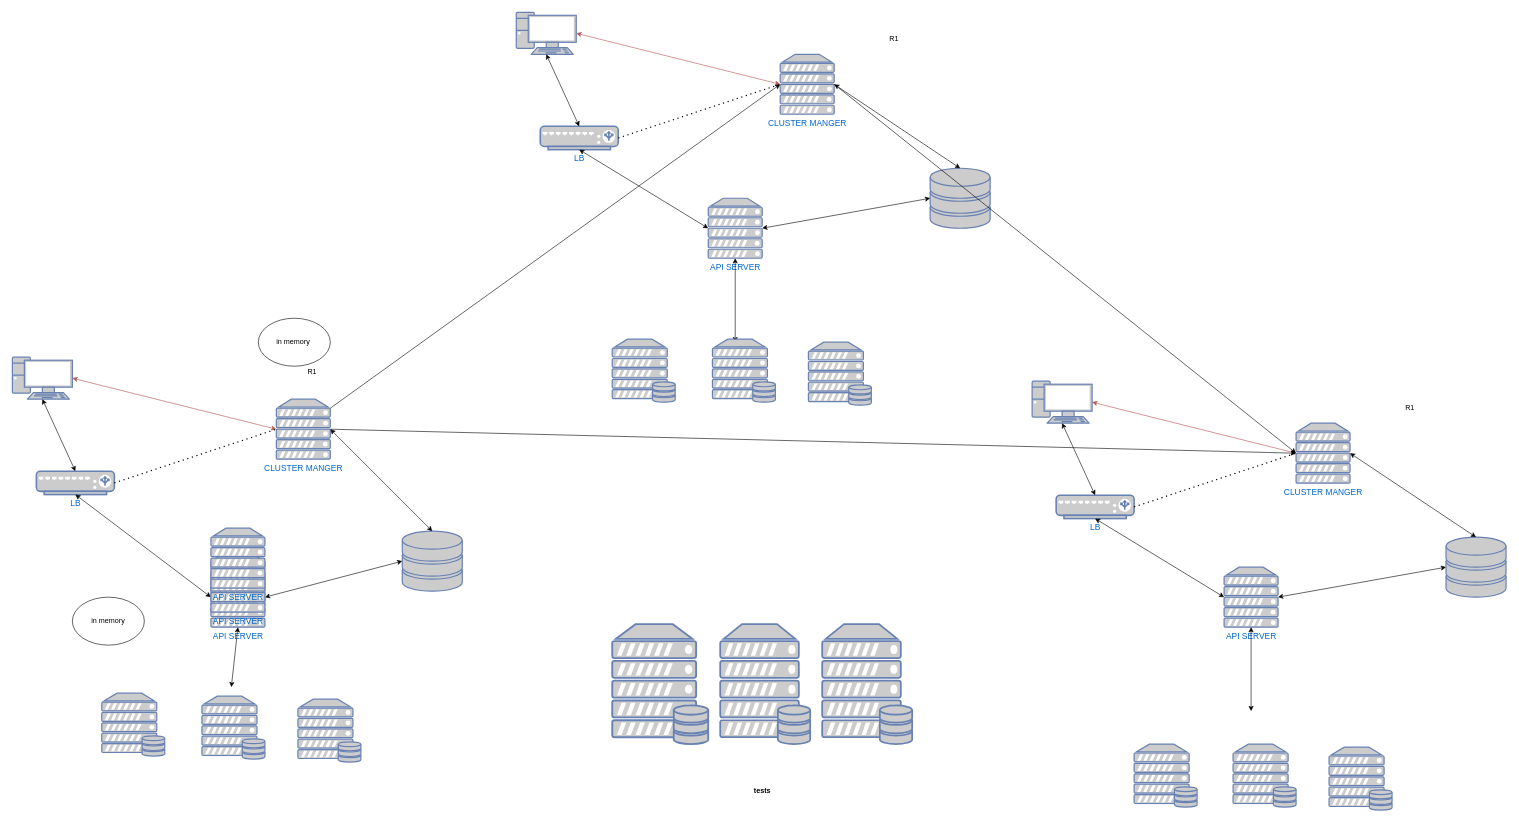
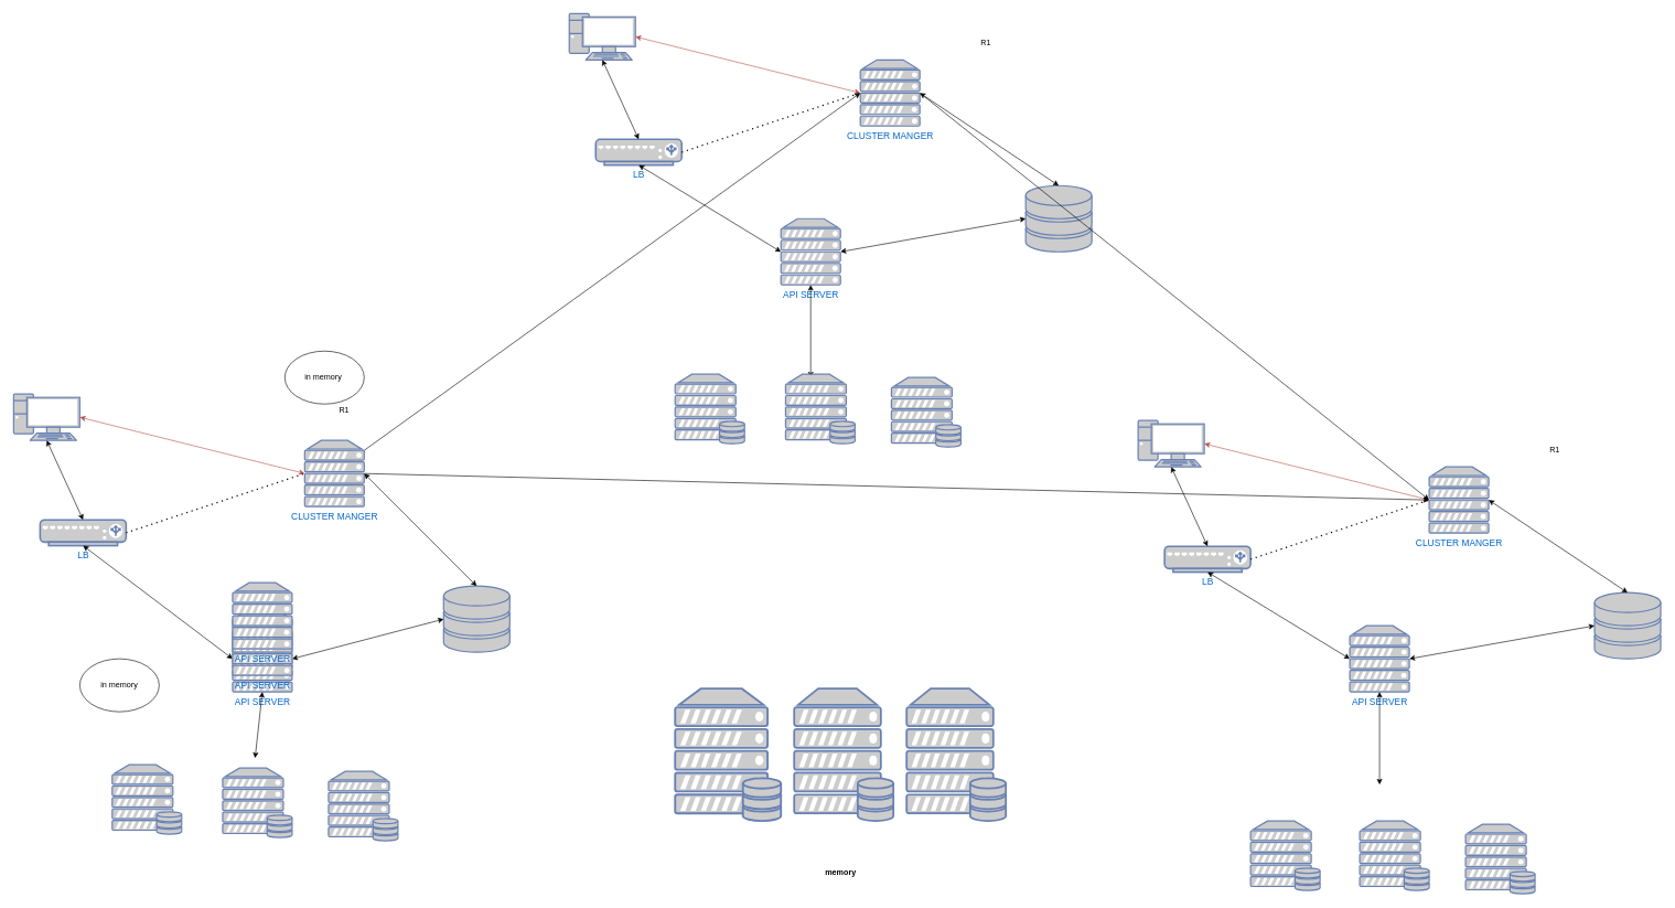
- <mxCell id="56" value="tests" style="text;align=center;fontStyle=1;verticalAlign=middle;spacingLeft=3;spacingRight=3;strokeColor=none;rotatable=0;points=[[0,0.5],[1,0.5]];portConstraint=eastwest;html=1;" parent="1" vertex="1"><mxGeometry x="1150" y="1305" width="240" height="26" as="geometry" /></mxCell>
+ <mxCell id="56" value="memory" style="text;align=center;fontStyle=1;verticalAlign=middle;spacingLeft=3;spacingRight=3;strokeColor=none;rotatable=0;points=[[0,0.5],[1,0.5]];portConstraint=eastwest;html=1;" parent="1" vertex="1"><mxGeometry x="1150" y="1305" width="240" height="26" as="geometry" /></mxCell>
